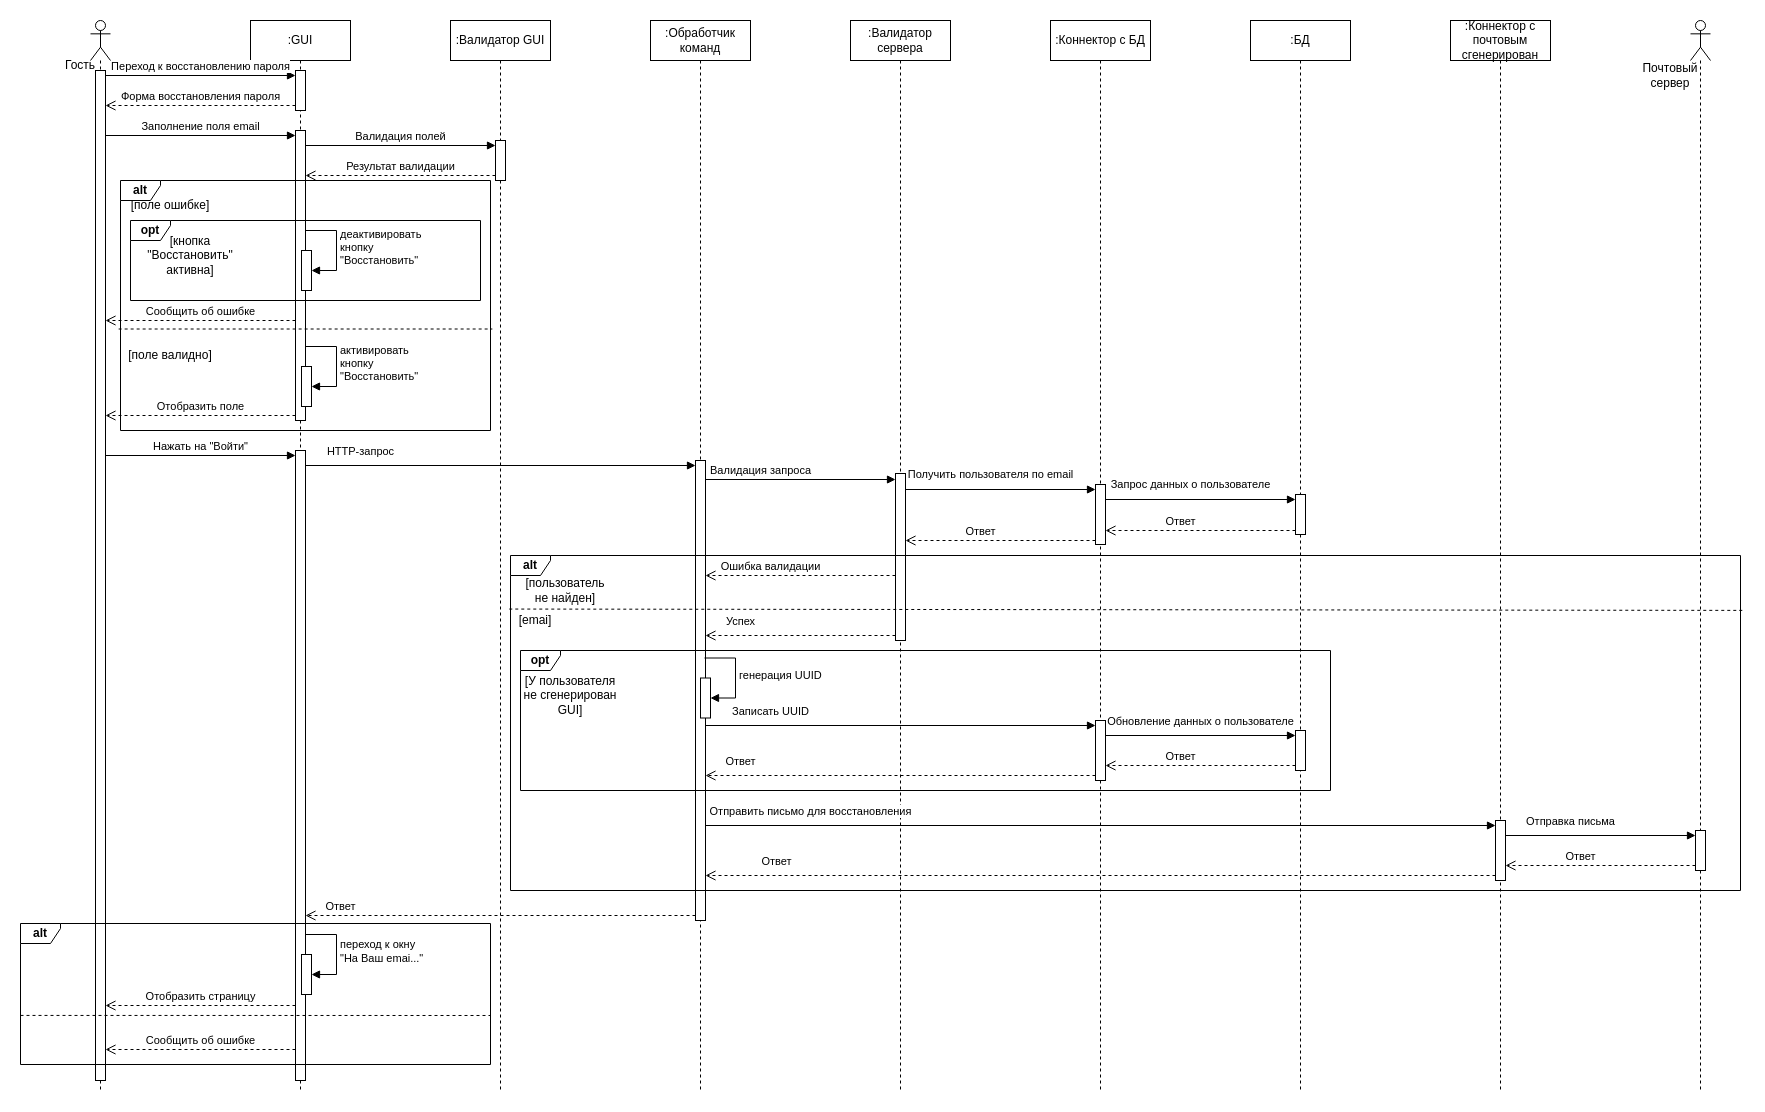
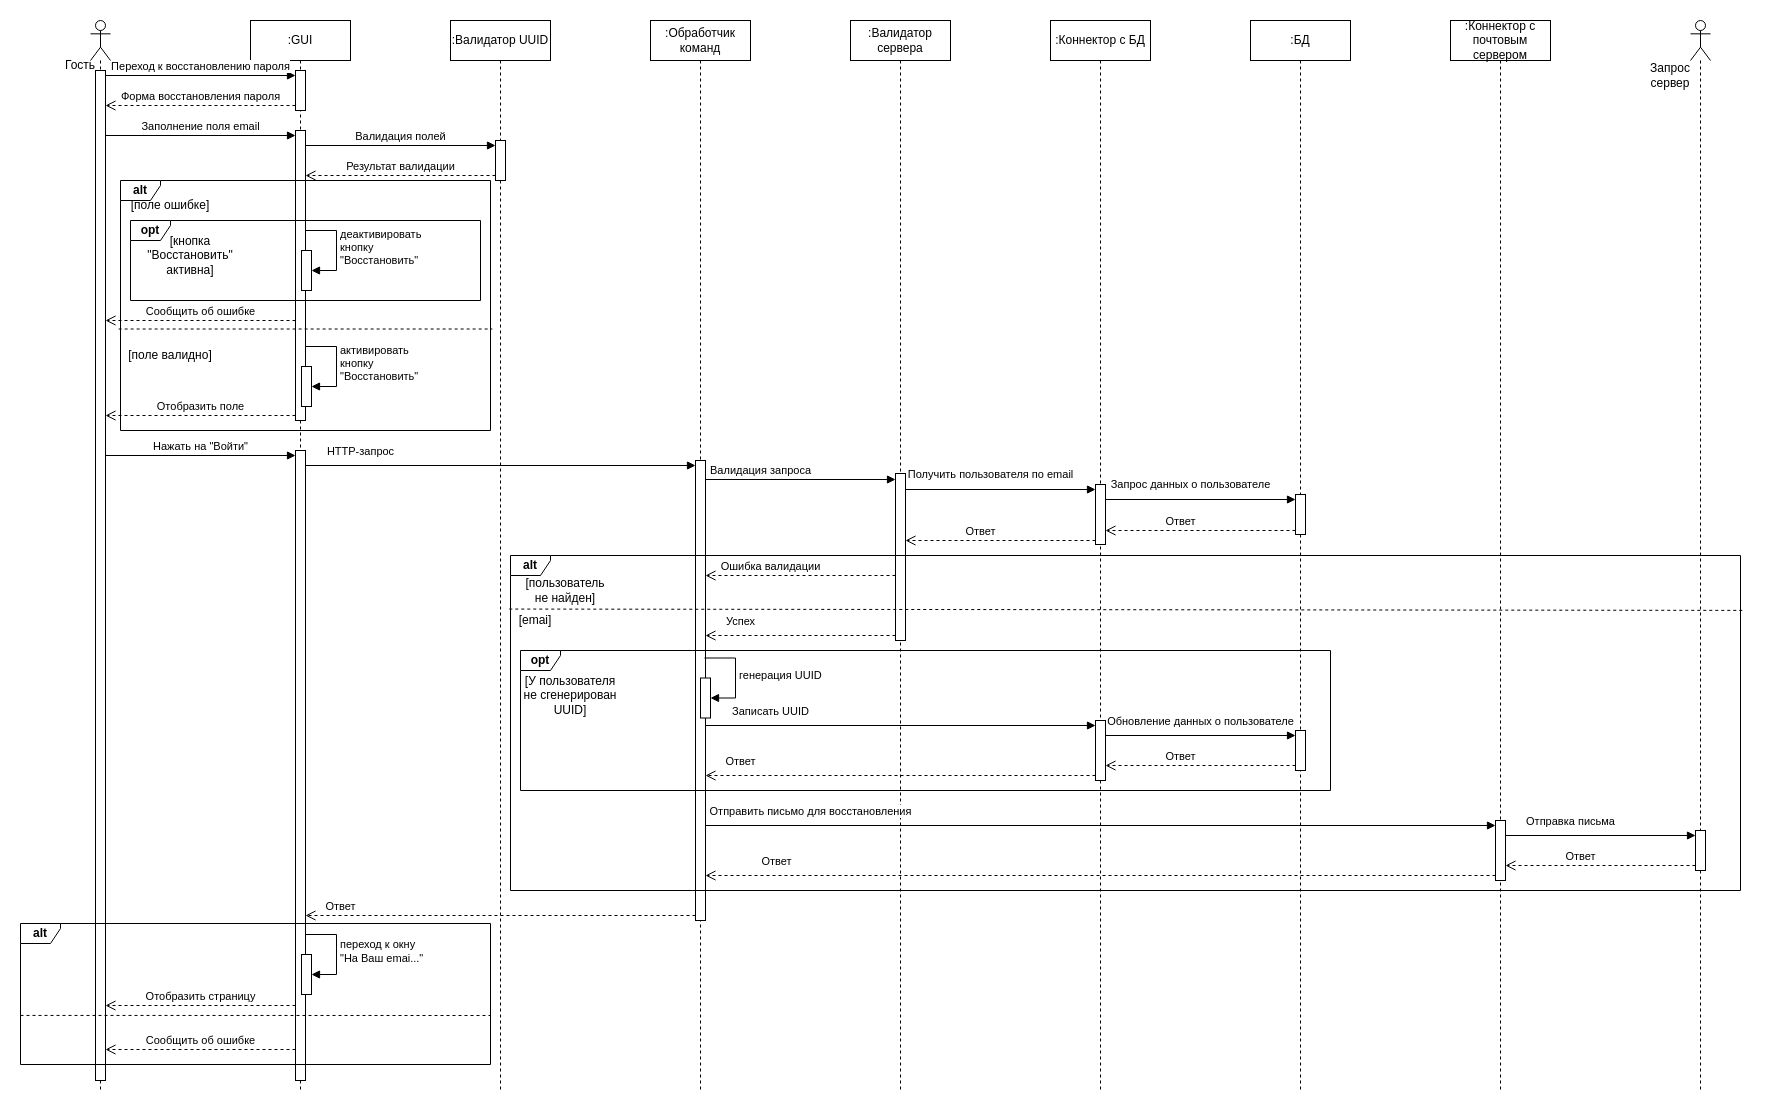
- <mxCell id="18" value=":Валидатор GUI" style="shape=umlLifeline;perimeter=lifelinePerimeter;whiteSpace=wrap;html=1;container=1;dropTarget=0;collapsible=0;recursiveResize=0;outlineConnect=0;portConstraint=eastwest;newEdgeStyle={&quot;curved&quot;:0,&quot;rounded&quot;:0};" parent="1" vertex="1"><mxGeometry x="450" y="20" width="100" height="1070" as="geometry" /></mxCell>
+ <mxCell id="18" value=":Валидатор UUID" style="shape=umlLifeline;perimeter=lifelinePerimeter;whiteSpace=wrap;html=1;container=1;dropTarget=0;collapsible=0;recursiveResize=0;outlineConnect=0;portConstraint=eastwest;newEdgeStyle={&quot;curved&quot;:0,&quot;rounded&quot;:0};" parent="1" vertex="1"><mxGeometry x="450" y="20" width="100" height="1070" as="geometry" /></mxCell>
- <mxCell id="66" value=":Коннектор с почтовым сгенерирован" style="shape=umlLifeline;perimeter=lifelinePerimeter;whiteSpace=wrap;html=1;container=1;dropTarget=0;collapsible=0;recursiveResize=0;outlineConnect=0;portConstraint=eastwest;newEdgeStyle={&quot;curved&quot;:0,&quot;rounded&quot;:0};" vertex="1" parent="1"><mxGeometry x="1450" y="20" width="100" height="1070" as="geometry" /></mxCell>
+ <mxCell id="66" value=":Коннектор с почтовым сервером" style="shape=umlLifeline;perimeter=lifelinePerimeter;whiteSpace=wrap;html=1;container=1;dropTarget=0;collapsible=0;recursiveResize=0;outlineConnect=0;portConstraint=eastwest;newEdgeStyle={&quot;curved&quot;:0,&quot;rounded&quot;:0};" vertex="1" parent="1"><mxGeometry x="1450" y="20" width="100" height="1070" as="geometry" /></mxCell>
- <mxCell id="72" value="Почтовый сервер" style="text;html=1;align=center;verticalAlign=middle;whiteSpace=wrap;rounded=0;" vertex="1" parent="1"><mxGeometry x="1640" y="60" width="60" height="30" as="geometry" /></mxCell>
+ <mxCell id="72" value="Запрос сервер" style="text;html=1;align=center;verticalAlign=middle;whiteSpace=wrap;rounded=0;" vertex="1" parent="1"><mxGeometry x="1640" y="60" width="60" height="30" as="geometry" /></mxCell>
- <mxCell id="58" value="[У пользователя не сгенерирован GUI]" style="text;html=1;align=center;verticalAlign=middle;whiteSpace=wrap;rounded=0;" vertex="1" parent="1"><mxGeometry x="520" y="680" width="100" height="30" as="geometry" /></mxCell>
+ <mxCell id="58" value="[У пользователя не сгенерирован UUID]" style="text;html=1;align=center;verticalAlign=middle;whiteSpace=wrap;rounded=0;" vertex="1" parent="1"><mxGeometry x="520" y="680" width="100" height="30" as="geometry" /></mxCell>
